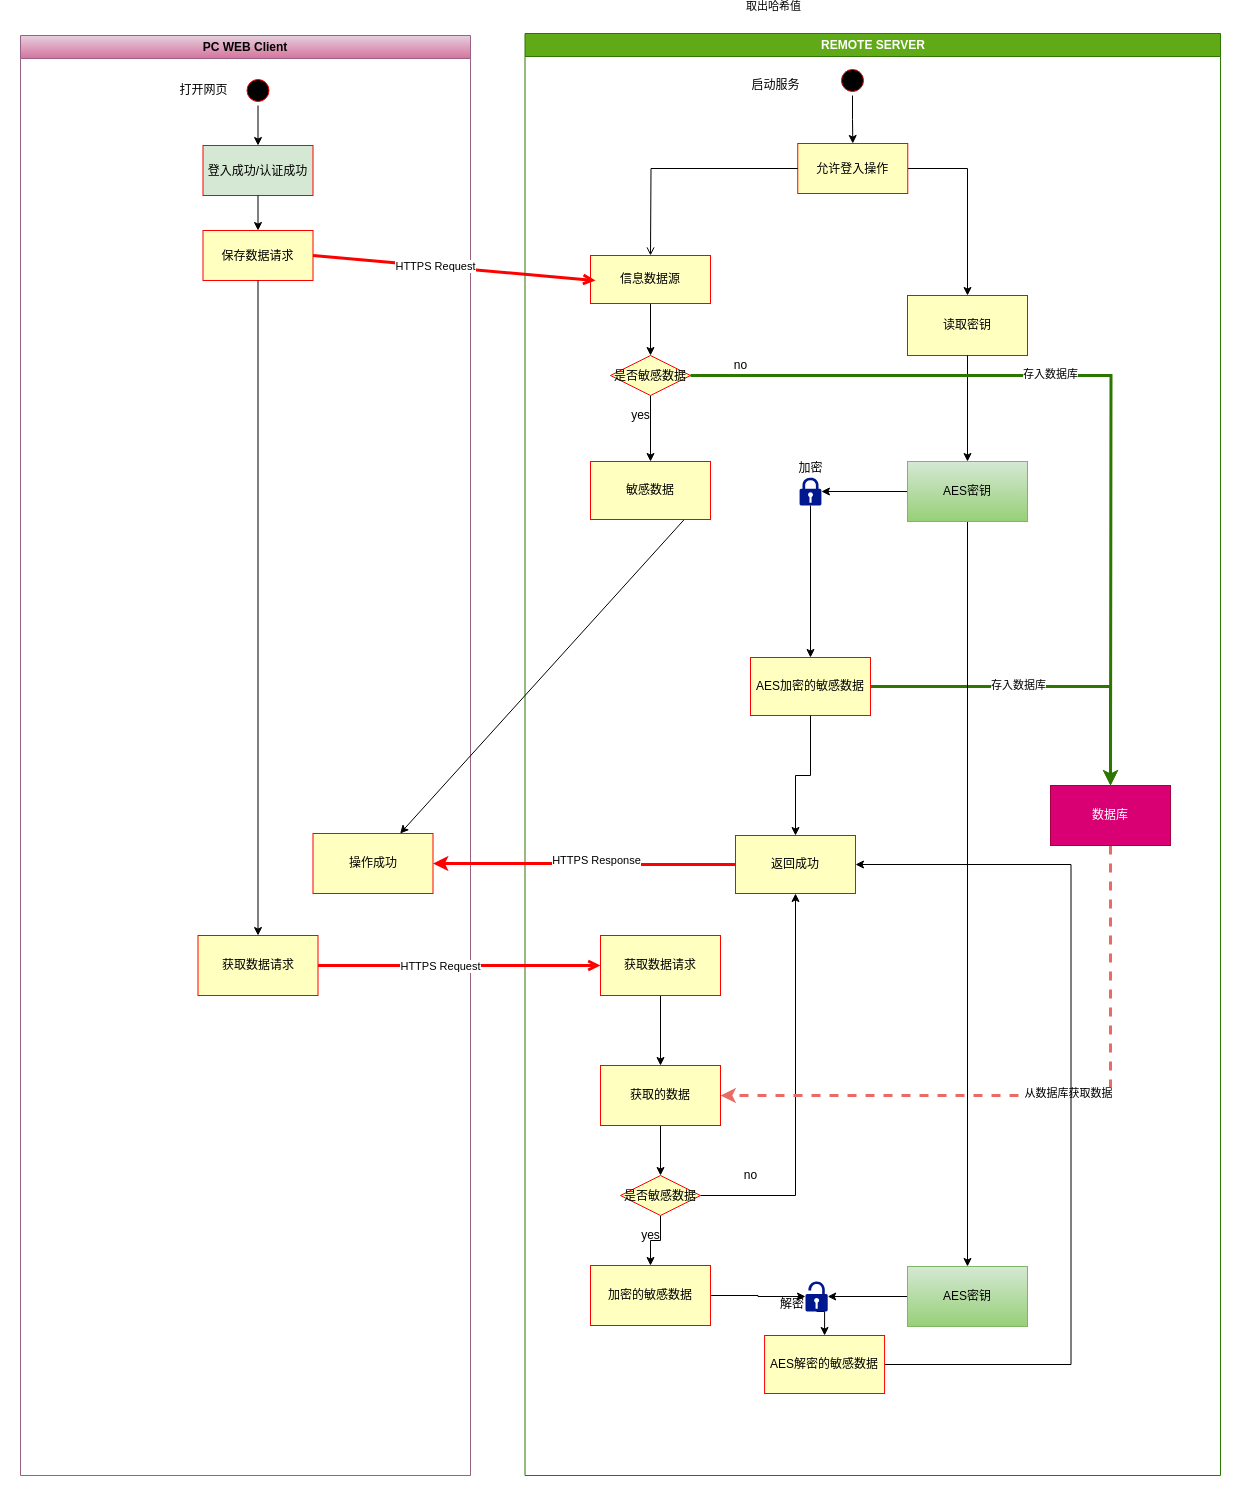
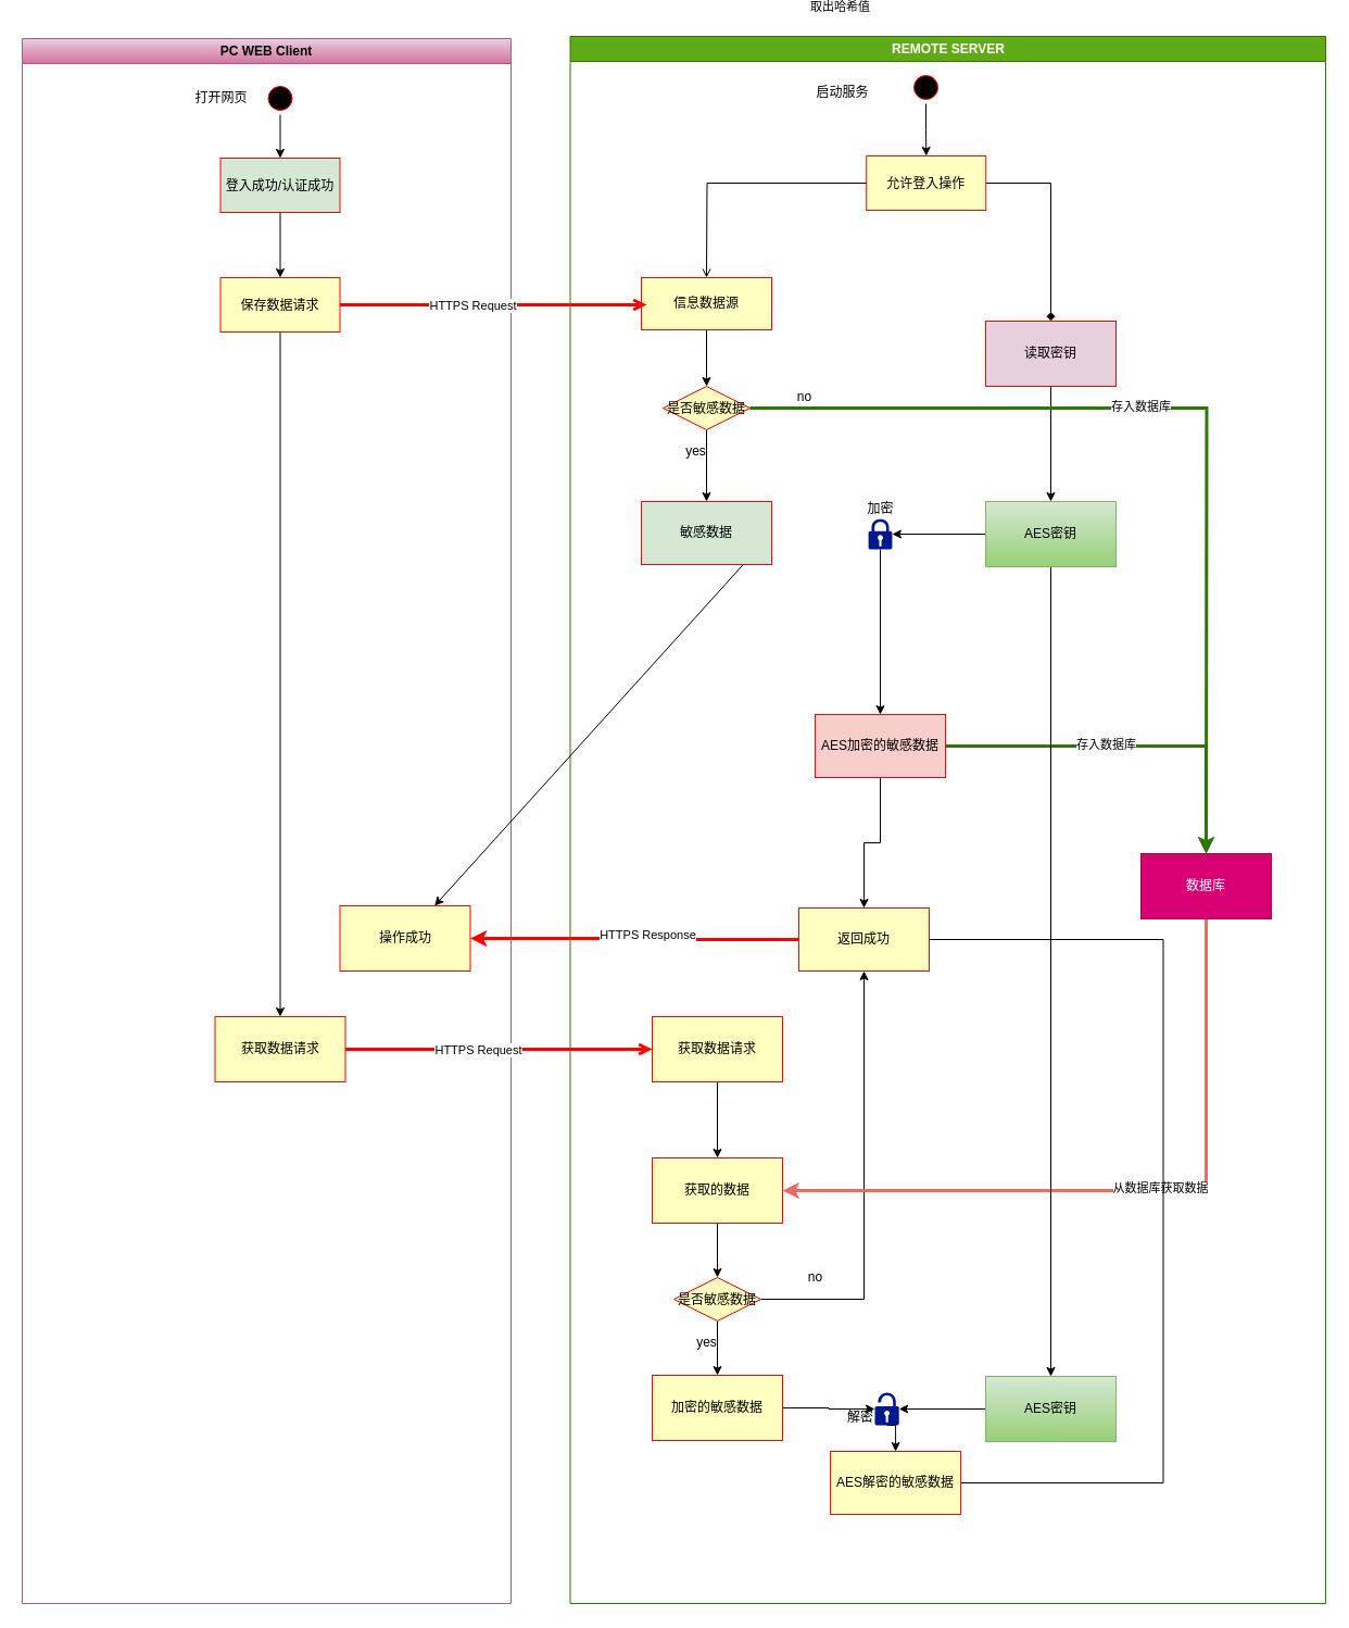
- <mxCell id="8" value="保存数据请求" style="fillColor=#FFFFC0;strokeColor=#FF0000;" vertex="1" parent="2"><mxGeometry x="182.5" y="195" width="110" height="50" as="geometry" /></mxCell>
+ <mxCell id="8" value="保存数据请求" style="fillColor=#FFFFC0;strokeColor=#FF0000;" vertex="1" parent="2"><mxGeometry x="182.5" y="220" width="110" height="50" as="geometry" /></mxCell>
- <mxCell id="15" style="edgeStyle=orthogonalEdgeStyle;rounded=0;orthogonalLoop=1;jettySize=auto;html=1;entryX=0.5;entryY=0;entryDx=0;entryDy=0;startArrow=none;startFill=0;exitX=1;exitY=0.5;exitDx=0;exitDy=0;" edge="1" parent="12" source="16" target="20"><mxGeometry relative="1" as="geometry" /></mxCell>
+ <mxCell id="15" style="edgeStyle=orthogonalEdgeStyle;rounded=0;orthogonalLoop=1;jettySize=auto;html=1;entryX=0.5;entryY=0;entryDx=0;entryDy=0;startArrow=none;startFill=0;exitX=1;exitY=0.5;exitDx=0;exitDy=0;endArrow=diamond;" edge="1" parent="12" source="16" target="20"><mxGeometry relative="1" as="geometry" /></mxCell>
- <mxCell id="20" value="读取密钥" style="whiteSpace=wrap;html=1;strokeColor=#ff0000;fillColor=#ffffc0;" vertex="1" parent="12"><mxGeometry x="382.5" y="262" width="120" height="60" as="geometry" /></mxCell>
+ <mxCell id="20" value="读取密钥" style="whiteSpace=wrap;html=1;strokeColor=#ff0000;fillColor=#e6d0de;" vertex="1" parent="12"><mxGeometry x="382.5" y="262" width="120" height="60" as="geometry" /></mxCell>
- <mxCell id="25" value="敏感数据" style="whiteSpace=wrap;html=1;strokeColor=#ff0000;fillColor=#ffffc0;" vertex="1" parent="12"><mxGeometry x="65.5" y="428" width="120" height="58" as="geometry" /></mxCell>
+ <mxCell id="25" value="敏感数据" style="whiteSpace=wrap;html=1;strokeColor=#ff0000;fillColor=#d5e8d4;" vertex="1" parent="12"><mxGeometry x="65.5" y="428" width="120" height="58" as="geometry" /></mxCell>
- <mxCell id="39" value="AES加密的敏感数据" style="whiteSpace=wrap;html=1;strokeColor=#ff0000;fillColor=#ffffc0;" vertex="1" parent="12"><mxGeometry x="225.5" y="624" width="120" height="58" as="geometry" /></mxCell>
+ <mxCell id="39" value="AES加密的敏感数据" style="whiteSpace=wrap;html=1;strokeColor=#ff0000;fillColor=#f8cecc;" vertex="1" parent="12"><mxGeometry x="225.5" y="624" width="120" height="58" as="geometry" /></mxCell>
- <mxCell id="42" style="edgeStyle=orthogonalEdgeStyle;rounded=0;orthogonalLoop=1;jettySize=auto;html=1;exitX=1;exitY=0.5;exitDx=0;exitDy=0;entryX=1;entryY=0.5;entryDx=0;entryDy=0;" edge="1" parent="12" source="43" target="48"><mxGeometry relative="1" as="geometry"><Array as="points"><mxPoint x="546" y="1331" /><mxPoint x="546" y="831" /></Array></mxGeometry></mxCell>
+ <mxCell id="42" style="edgeStyle=orthogonalEdgeStyle;rounded=0;orthogonalLoop=1;jettySize=auto;html=1;exitX=1;exitY=0.5;exitDx=0;exitDy=0;entryX=1;entryY=0.5;entryDx=0;entryDy=0;endArrow=none;" edge="1" parent="12" source="43" target="48"><mxGeometry relative="1" as="geometry"><Array as="points"><mxPoint x="546" y="1331" /><mxPoint x="546" y="831" /></Array></mxGeometry></mxCell>
- <mxCell id="26" style="edgeStyle=orthogonalEdgeStyle;rounded=0;orthogonalLoop=1;jettySize=auto;html=1;shadow=0;startArrow=none;startFill=0;strokeColor=#EA6B66;strokeWidth=3;fontColor=none;entryX=1;entryY=0.5;entryDx=0;entryDy=0;exitX=0.5;exitY=1;exitDx=0;exitDy=0;dashed=1;" edge="1" parent="12" source="29" target="54"><mxGeometry relative="1" as="geometry"><mxPoint x="375.5" y="1102" as="targetPoint" /></mxGeometry></mxCell>
+ <mxCell id="26" style="edgeStyle=orthogonalEdgeStyle;rounded=0;orthogonalLoop=1;jettySize=auto;html=1;shadow=0;startArrow=none;startFill=0;strokeColor=#EA6B66;strokeWidth=3;fontColor=none;entryX=1;entryY=0.5;entryDx=0;entryDy=0;exitX=0.5;exitY=1;exitDx=0;exitDy=0;" edge="1" parent="12" source="29" target="54"><mxGeometry relative="1" as="geometry"><mxPoint x="375.5" y="1102" as="targetPoint" /></mxGeometry></mxCell>
- <mxCell id="56" value="加密的敏感数据" style="whiteSpace=wrap;html=1;strokeColor=#ff0000;fillColor=#ffffc0;" vertex="1" parent="12"><mxGeometry x="65.5" y="1232" width="120" height="60" as="geometry" /></mxCell>
+ <mxCell id="56" value="加密的敏感数据" style="whiteSpace=wrap;html=1;strokeColor=#ff0000;fillColor=#ffffc0;" vertex="1" parent="12"><mxGeometry x="75.5" y="1232" width="120" height="60" as="geometry" /></mxCell>
